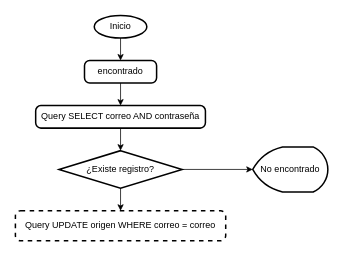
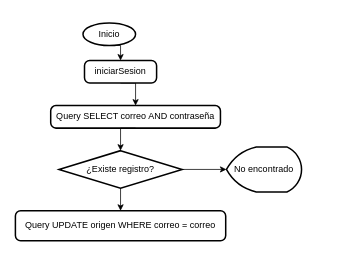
- <mxCell id="3" value="Inicio" style="strokeWidth=2;html=1;shape=mxgraph.flowchart.start_1;whiteSpace=wrap;" vertex="1" parent="1"><mxGeometry x="125" y="20" width="70" height="30" as="geometry" /></mxCell>
+ <mxCell id="3" value="Inicio" style="strokeWidth=2;html=1;shape=mxgraph.flowchart.start_1;whiteSpace=wrap;" vertex="1" parent="1"><mxGeometry x="110" y="30" width="70" height="30" as="geometry" /></mxCell>
- <mxCell id="5" value="encontrado" style="rounded=1;whiteSpace=wrap;html=1;absoluteArcSize=1;arcSize=14;strokeWidth=2;" vertex="1" parent="1"><mxGeometry x="112" y="80" width="96" height="30" as="geometry" /></mxCell>
+ <mxCell id="5" value="iniciarSesion" style="rounded=1;whiteSpace=wrap;html=1;absoluteArcSize=1;arcSize=14;strokeWidth=2;" vertex="1" parent="1"><mxGeometry x="112" y="80" width="96" height="30" as="geometry" /></mxCell>
- <mxCell id="6" value="Query SELECT correo AND contraseña" style="rounded=1;whiteSpace=wrap;html=1;absoluteArcSize=1;arcSize=14;strokeWidth=2;" vertex="1" parent="1"><mxGeometry x="47" y="140" width="226" height="30" as="geometry" /></mxCell>
+ <mxCell id="6" value="Query SELECT correo AND contraseña" style="rounded=1;whiteSpace=wrap;html=1;absoluteArcSize=1;arcSize=14;strokeWidth=2;" vertex="1" parent="1"><mxGeometry x="67" y="140" width="226" height="30" as="geometry" /></mxCell>
- <mxCell id="9" value="No encontrado" style="strokeWidth=2;html=1;shape=mxgraph.flowchart.display;whiteSpace=wrap;" vertex="1" parent="1"><mxGeometry x="336" y="195" width="100" height="60" as="geometry" /></mxCell>
+ <mxCell id="9" value="No encontrado" style="strokeWidth=2;html=1;shape=mxgraph.flowchart.display;whiteSpace=wrap;" vertex="1" parent="1"><mxGeometry x="301" y="195" width="100" height="60" as="geometry" /></mxCell>
- <mxCell id="10" value="Query UPDATE origen WHERE correo = correo" style="rounded=1;whiteSpace=wrap;html=1;absoluteArcSize=1;arcSize=14;strokeWidth=2;dashed=1;" vertex="1" parent="1"><mxGeometry x="20" y="280" width="280" height="40" as="geometry" /></mxCell>
+ <mxCell id="10" value="Query UPDATE origen WHERE correo = correo" style="rounded=1;whiteSpace=wrap;html=1;absoluteArcSize=1;arcSize=14;strokeWidth=2;" vertex="1" parent="1"><mxGeometry x="20" y="280" width="280" height="40" as="geometry" /></mxCell>
